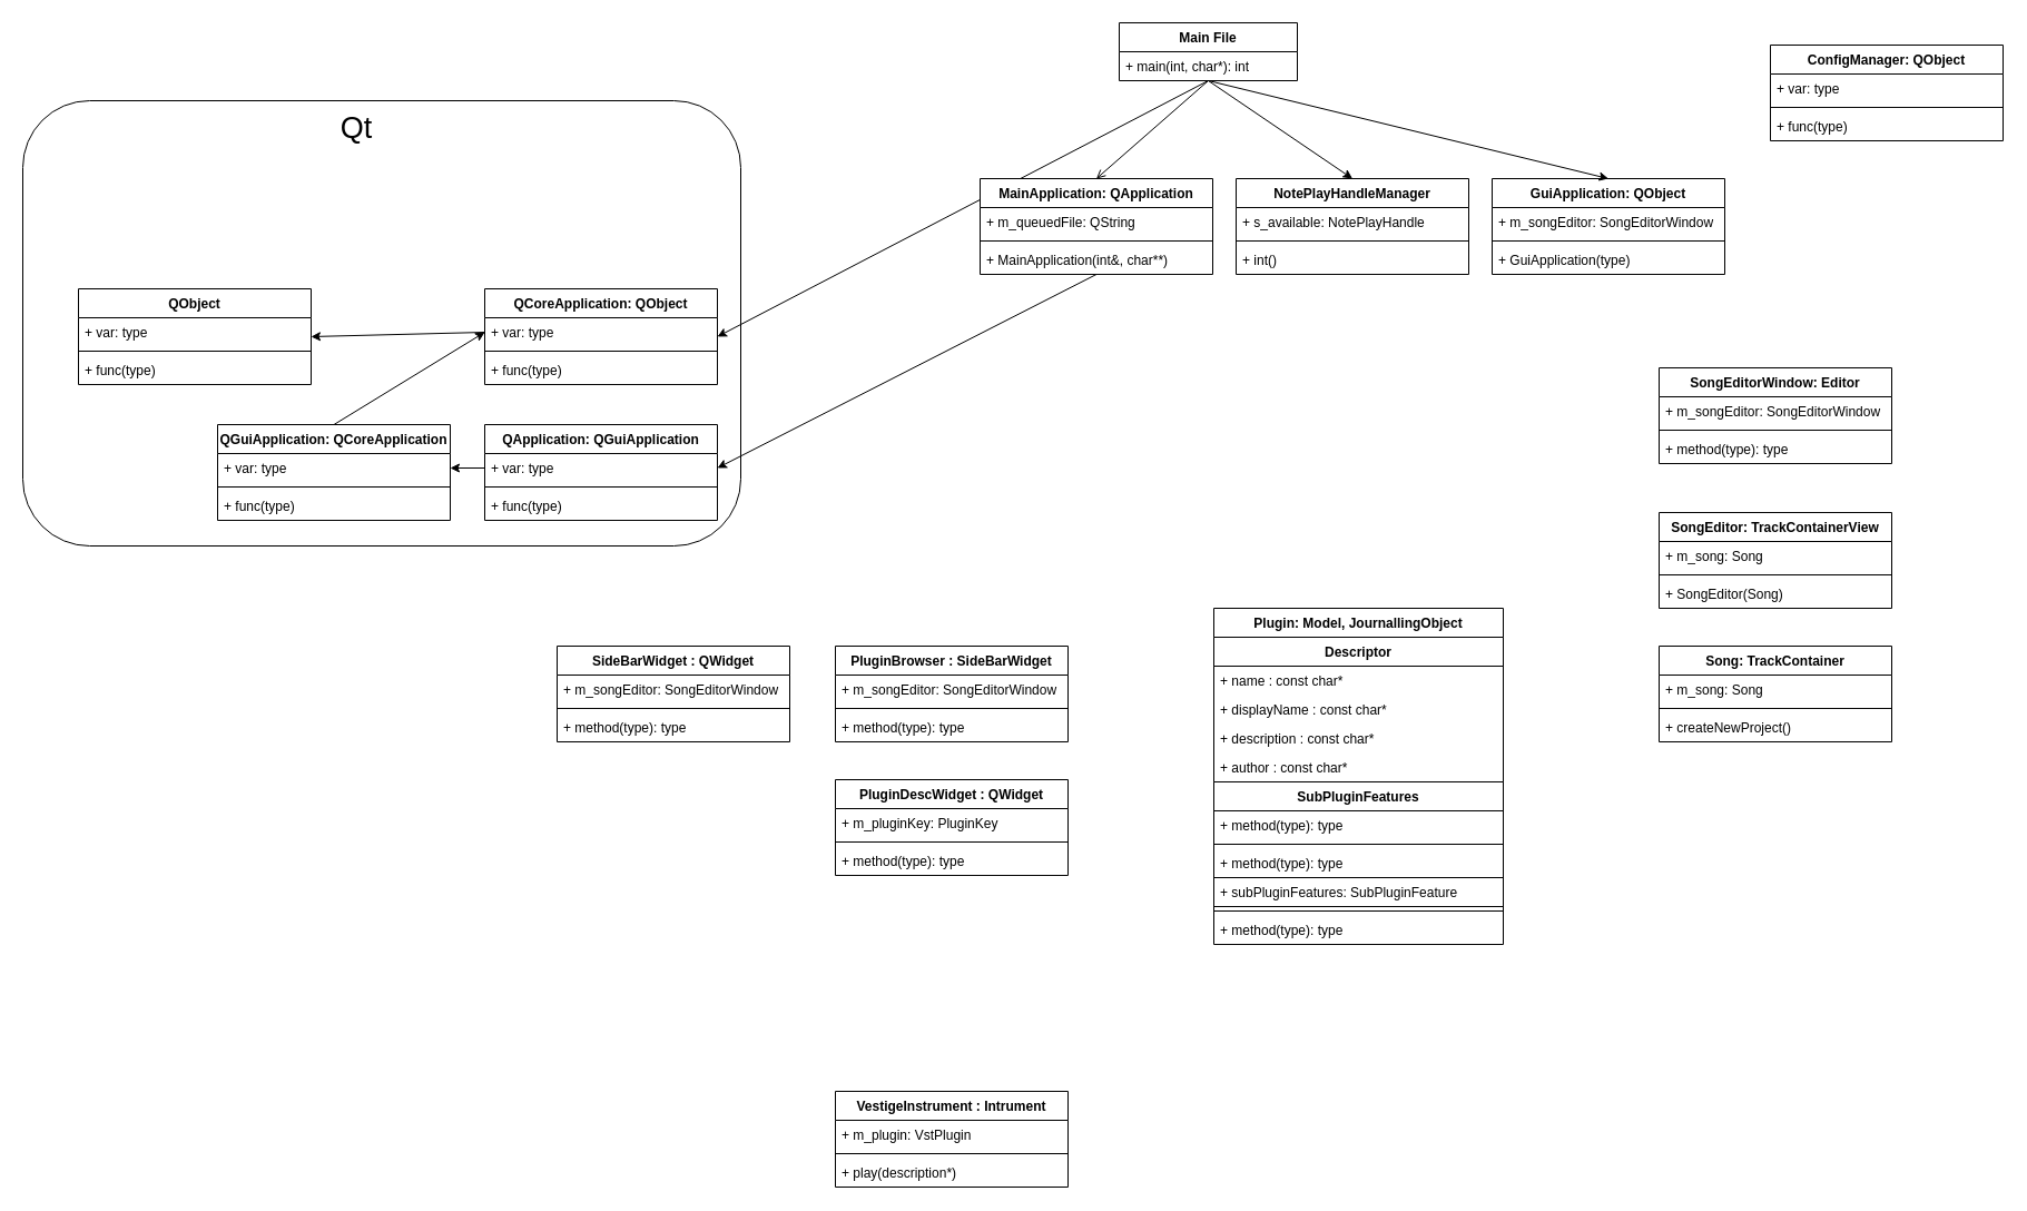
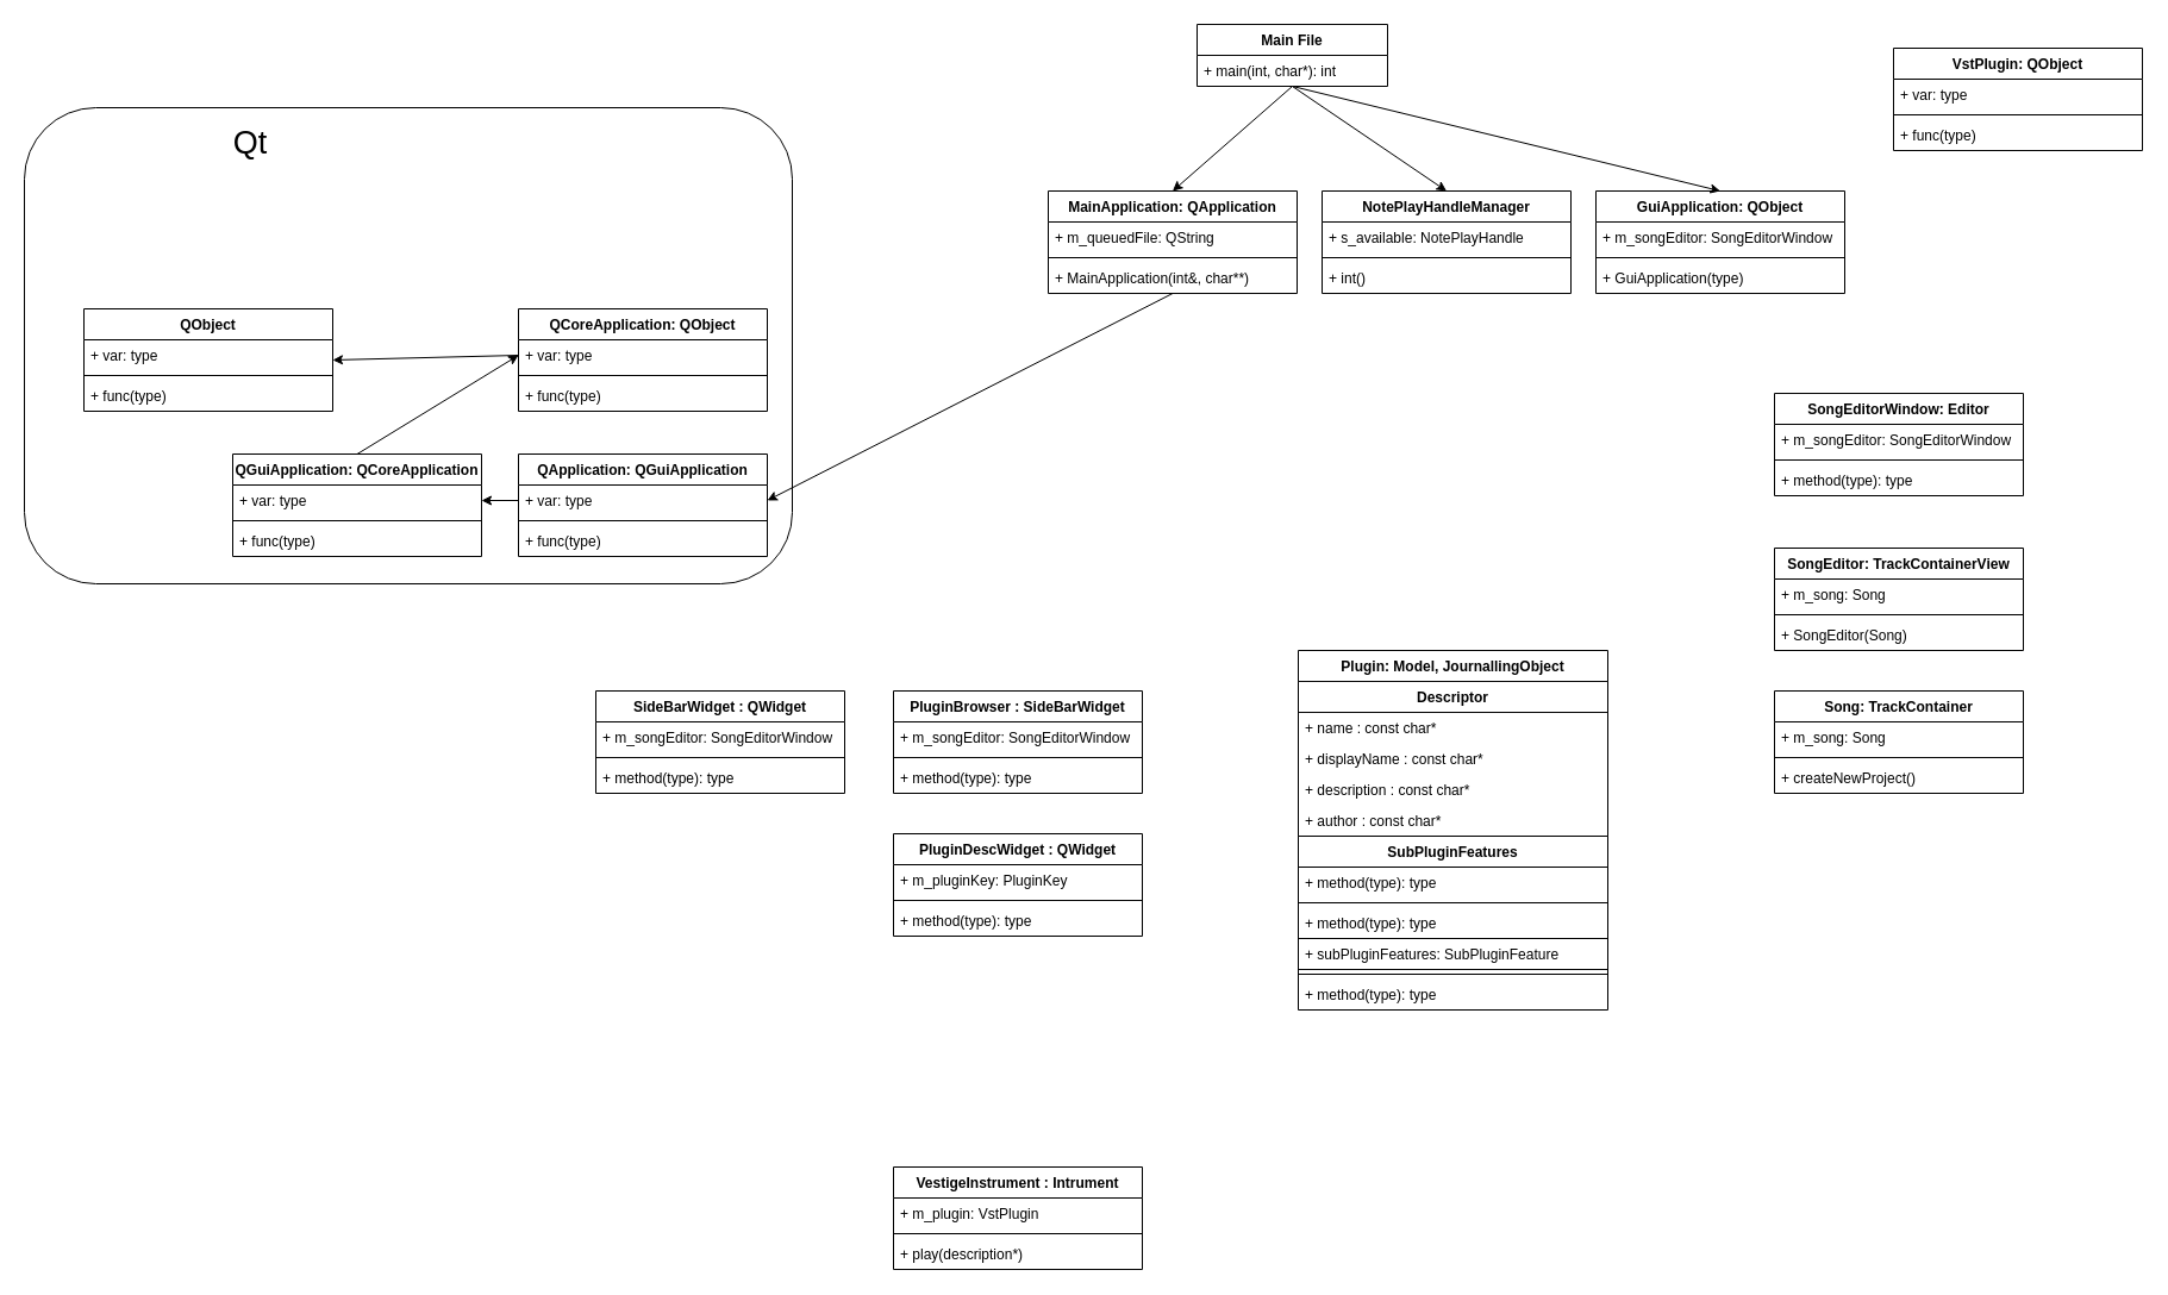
- <mxCell id="54" value="ConfigManager: QObject" style="swimlane;fontStyle=1;align=center;verticalAlign=top;childLayout=stackLayout;horizontal=1;startSize=26;horizontalStack=0;resizeParent=1;resizeParentMax=0;resizeLast=0;collapsible=1;marginBottom=0;" parent="1" vertex="1"><mxGeometry x="1590" y="40" width="209" height="86" as="geometry"><mxRectangle x="15" y="405" width="200" height="30" as="alternateBounds" /></mxGeometry></mxCell>
+ <mxCell id="54" value="VstPlugin: QObject" style="swimlane;fontStyle=1;align=center;verticalAlign=top;childLayout=stackLayout;horizontal=1;startSize=26;horizontalStack=0;resizeParent=1;resizeParentMax=0;resizeLast=0;collapsible=1;marginBottom=0;" parent="1" vertex="1"><mxGeometry x="1590" y="40" width="209" height="86" as="geometry"><mxRectangle x="15" y="405" width="200" height="30" as="alternateBounds" /></mxGeometry></mxCell>
- <mxCell id="49" value="&lt;font style=&quot;font-size: 27px;&quot;&gt;Qt&lt;/font&gt;" style="text;html=1;strokeColor=none;fillColor=none;align=center;verticalAlign=middle;whiteSpace=wrap;rounded=0;" parent="1" vertex="1"><mxGeometry x="260" y="90" width="120" height="50" as="geometry" /></mxCell>
+ <mxCell id="49" value="&lt;font style=&quot;font-size: 27px;&quot;&gt;Qt&lt;/font&gt;" style="text;html=1;strokeColor=none;fillColor=none;align=center;verticalAlign=middle;whiteSpace=wrap;rounded=0;" parent="1" vertex="1"><mxGeometry x="150" y="95" width="120" height="50" as="geometry" /></mxCell>
- <mxCell id="7" style="edgeStyle=none;html=1;exitX=0.5;exitY=1;exitDx=0;exitDy=0;entryX=0.5;entryY=0;entryDx=0;entryDy=0;fontSize=27;endArrow=open;endFill=1;" parent="1" source="11" target="30" edge="1"><mxGeometry relative="1" as="geometry" /></mxCell>
+ <mxCell id="7" style="edgeStyle=none;html=1;exitX=0.5;exitY=1;exitDx=0;exitDy=0;entryX=0.5;entryY=0;entryDx=0;entryDy=0;fontSize=27;endArrow=classic;endFill=1;" parent="1" source="11" target="30" edge="1"><mxGeometry relative="1" as="geometry" /></mxCell>
- <mxCell id="8" style="edgeStyle=none;html=1;exitX=0.5;exitY=1;exitDx=0;exitDy=0;fontSize=27;endArrow=classic;endFill=1;entryX=1;entryY=0.5;entryDx=0;entryDy=0;" parent="1" source="11" target="25" edge="1"><mxGeometry relative="1" as="geometry"><mxPoint x="940" y="340" as="targetPoint" /></mxGeometry></mxCell>
